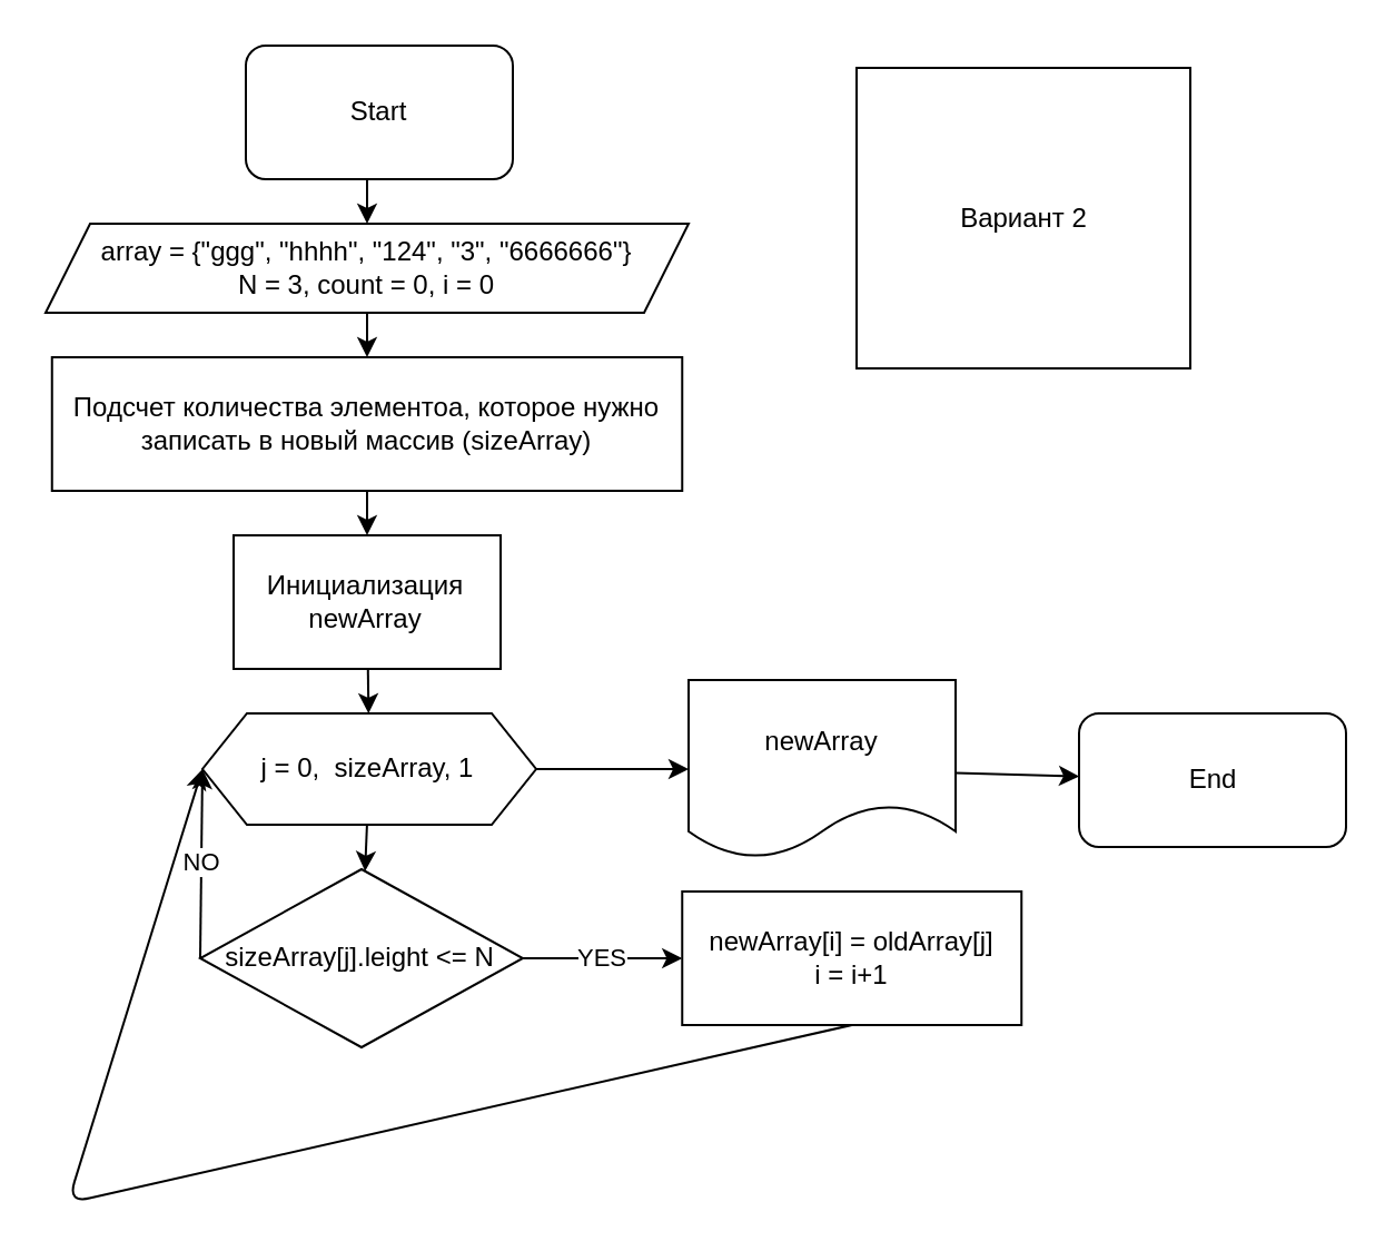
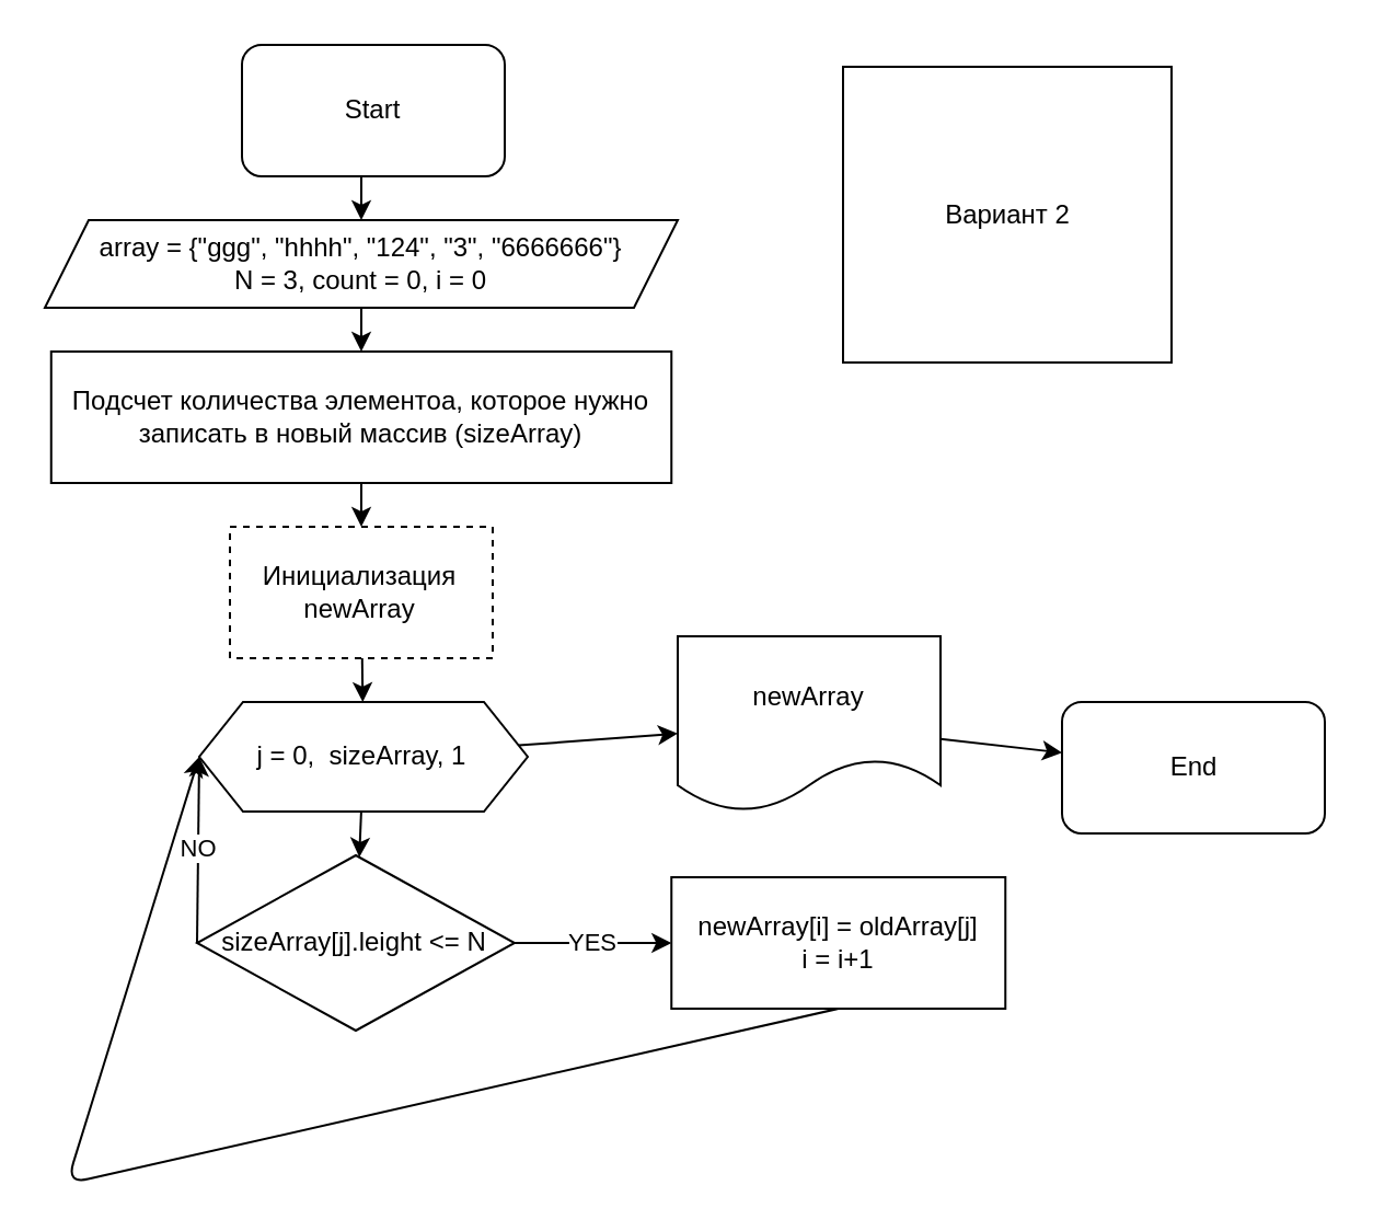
- <mxCell id="21" value="Инициализация newArray" style="whiteSpace=wrap;html=1;" vertex="1" parent="1"><mxGeometry x="104.495" y="240" width="120" height="60" as="geometry" /></mxCell>
+ <mxCell id="21" value="Инициализация newArray" style="whiteSpace=wrap;html=1;dashed=1;" vertex="1" parent="1"><mxGeometry x="104.495" y="240" width="120" height="60" as="geometry" /></mxCell>
- <mxCell id="16" value="newArray" style="shape=document;whiteSpace=wrap;html=1;boundedLbl=1;" vertex="1" parent="1"><mxGeometry x="309" y="305" width="120" height="80" as="geometry" /></mxCell>
+ <mxCell id="16" value="newArray" style="shape=document;whiteSpace=wrap;html=1;boundedLbl=1;" vertex="1" parent="1"><mxGeometry x="309" y="290" width="120" height="80" as="geometry" /></mxCell>
